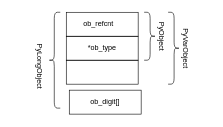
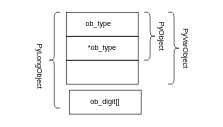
- <mxCell id="3" value="ob_refcnt" style="text;html=1;strokeColor=none;fillColor=none;align=center;verticalAlign=middle;whiteSpace=wrap;rounded=0;" vertex="1" parent="1"><mxGeometry x="134" y="30" width="60" height="20" as="geometry" /></mxCell>
+ <mxCell id="3" value="ob_type" style="text;html=1;strokeColor=none;fillColor=none;align=center;verticalAlign=middle;whiteSpace=wrap;rounded=0;" vertex="1" parent="1"><mxGeometry x="134" y="30" width="60" height="20" as="geometry" /></mxCell>
